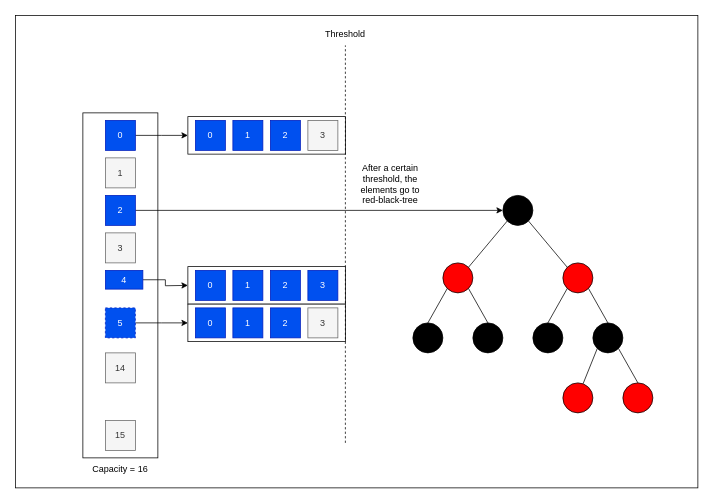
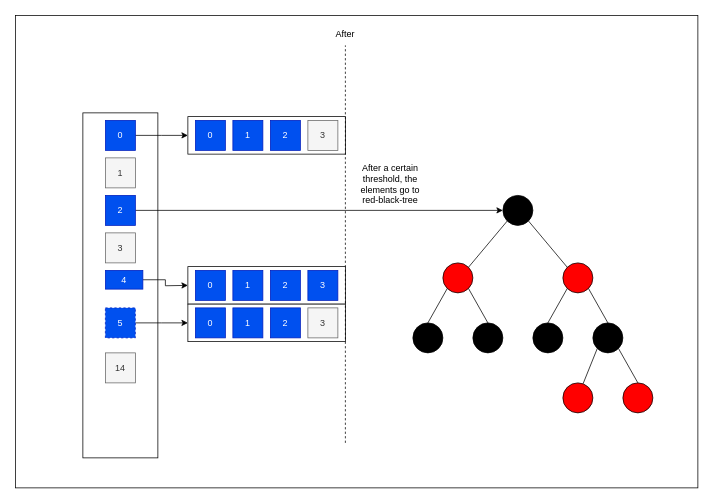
- <mxCell id="58" value="Threshold" style="text;html=1;strokeColor=none;fillColor=none;align=center;verticalAlign=middle;whiteSpace=wrap;rounded=0;fontColor=#000000;" vertex="1" parent="1"><mxGeometry x="430" y="30" width="60" height="30" as="geometry" /></mxCell>
+ <mxCell id="58" value="After" style="text;html=1;strokeColor=none;fillColor=none;align=center;verticalAlign=middle;whiteSpace=wrap;rounded=0;fontColor=#000000;" vertex="1" parent="1"><mxGeometry x="430" y="30" width="60" height="30" as="geometry" /></mxCell>
- <mxCell id="14" value="15" style="whiteSpace=wrap;html=1;aspect=fixed;rounded=0;align=center;fillColor=#f5f5f5;strokeColor=#666666;fontColor=#333333;" parent="1" vertex="1"><mxGeometry x="140" y="560" width="40" height="40" as="geometry" /></mxCell>
- <mxCell id="19" value="Capacity = 16" style="text;html=1;strokeColor=none;fillColor=none;align=center;verticalAlign=middle;whiteSpace=wrap;rounded=0;" parent="1" vertex="1"><mxGeometry x="110" y="610" width="100" height="30" as="geometry" /></mxCell>
